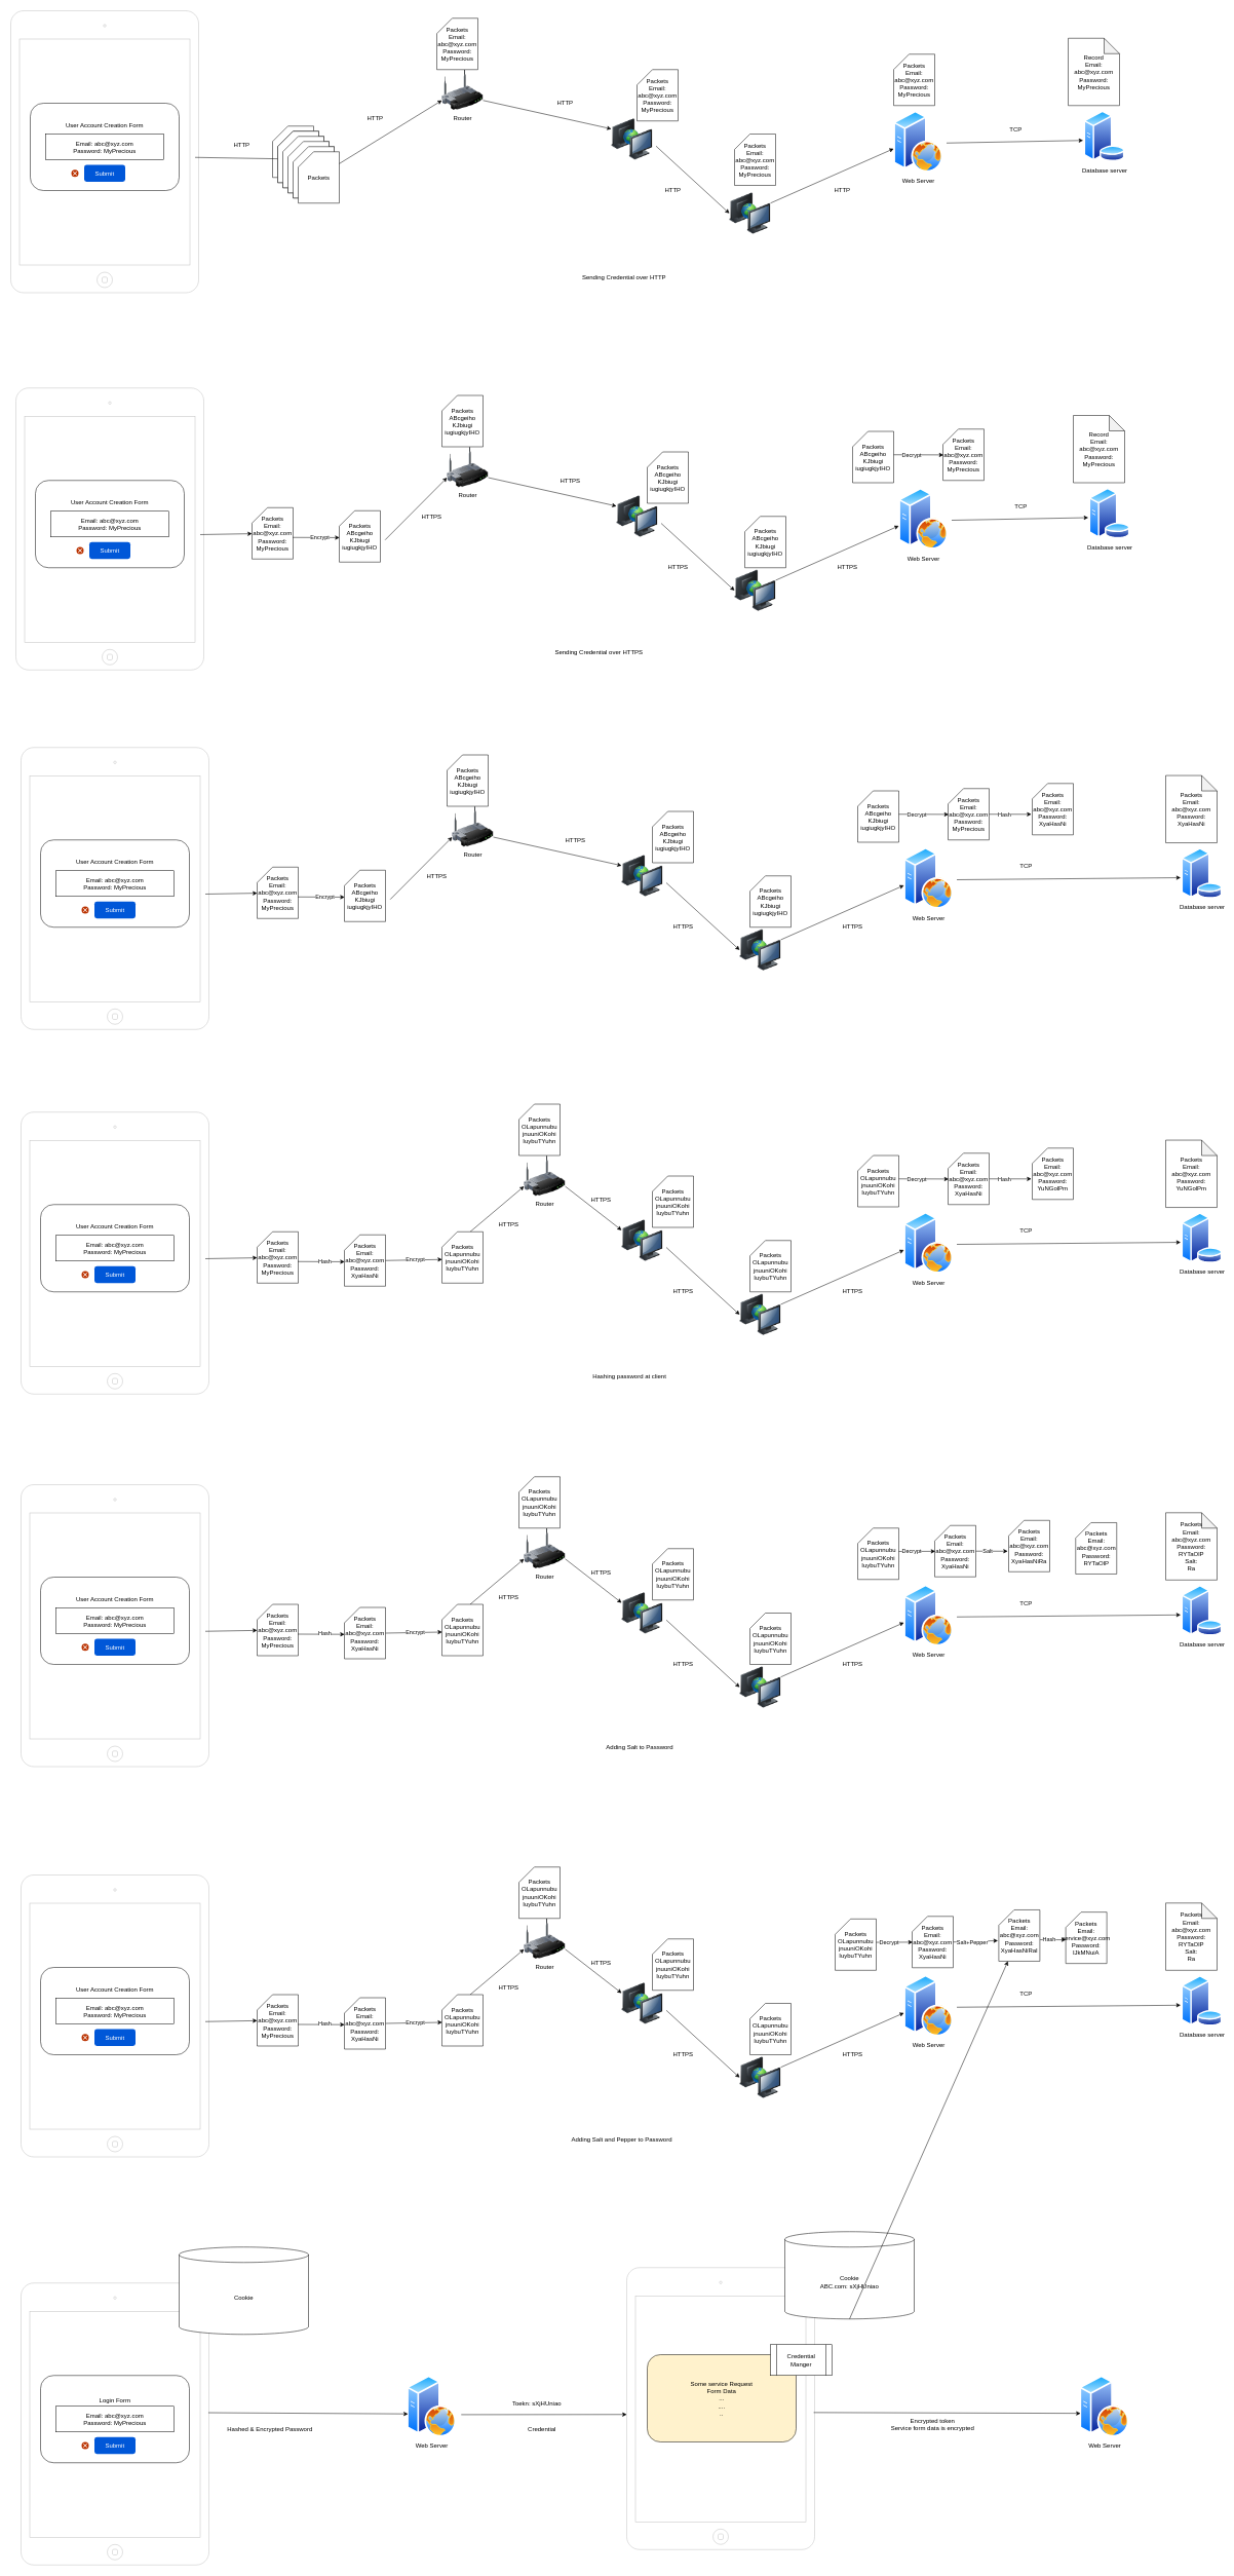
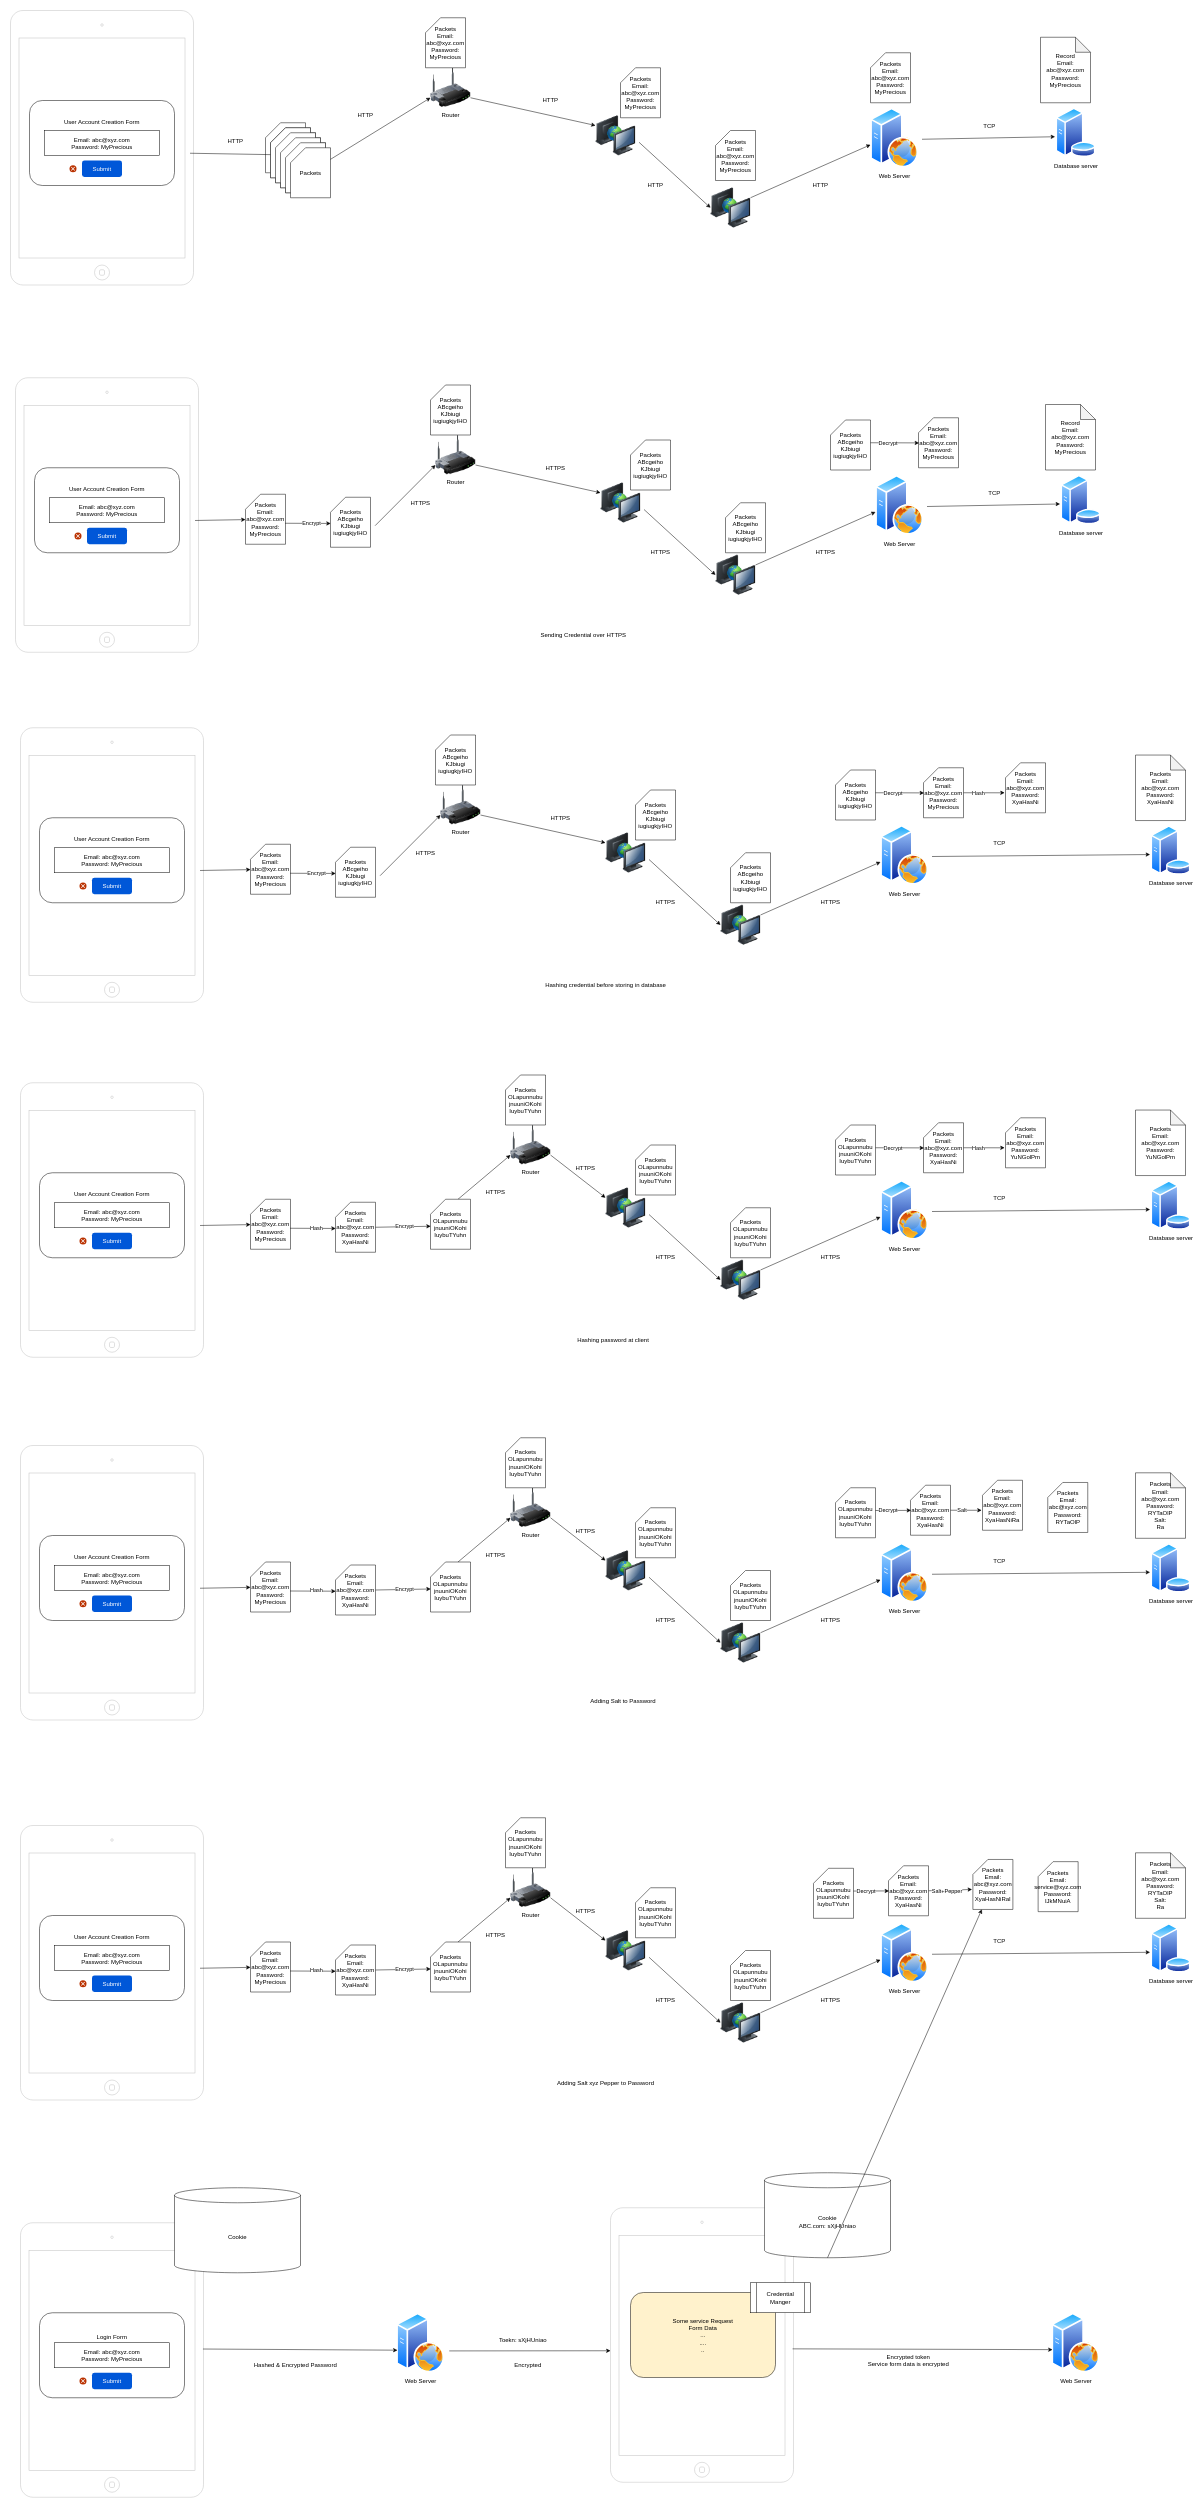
- <mxCell id="72" value="Sending Credential over HTTP" style="text;html=1;strokeColor=none;fillColor=none;align=center;verticalAlign=middle;whiteSpace=wrap;rounded=0;" vertex="1" parent="1"><mxGeometry x="1120" y="525" width="190" height="30" as="geometry" /></mxCell>
+ <mxCell id="107" value="Hashing credential before storing in database" style="text;html=1;strokeColor=none;fillColor=none;align=center;verticalAlign=middle;whiteSpace=wrap;rounded=0;" vertex="1" parent="1"><mxGeometry x="1081" y="1955" width="259" height="30" as="geometry" /></mxCell>
- <mxCell id="233" value="" style="endArrow=classic;html=1;rounded=0;entryX=0.004;entryY=0.539;entryDx=0;entryDy=0;entryPerimeter=0;exitX=1.008;exitY=0.582;exitDx=0;exitDy=0;exitPerimeter=0;" edge="1" parent="1" source="226" target="232"><mxGeometry width="50" height="50" relative="1" as="geometry"><mxPoint x="1890.75" y="3788.8" as="sourcePoint" /><mxPoint x="1952.75" y="3788.8" as="targetPoint" /></mxGeometry></mxCell>
- <mxCell id="234" value="Hash" style="edgeLabel;html=1;align=center;verticalAlign=middle;resizable=0;points=[];" vertex="1" connectable="0" parent="233"><mxGeometry x="-0.306" y="1" relative="1" as="geometry"><mxPoint as="offset" /></mxGeometry></mxCell>
- <mxCell id="225" value="Adding Salt and Pepper to Password" style="text;html=1;strokeColor=none;fillColor=none;align=center;verticalAlign=middle;whiteSpace=wrap;rounded=0;" vertex="1" parent="1"><mxGeometry x="1081" y="4150.5" width="259" height="30" as="geometry" /></mxCell>
+ <mxCell id="225" value="Adding Salt xyz Pepper to Password" style="text;html=1;strokeColor=none;fillColor=none;align=center;verticalAlign=middle;whiteSpace=wrap;rounded=0;" vertex="1" parent="1"><mxGeometry x="1081" y="4150.5" width="259" height="30" as="geometry" /></mxCell>
- <mxCell id="245" value="Hashed &amp;amp; Encrypted Password" style="text;html=1;strokeColor=none;fillColor=none;align=center;verticalAlign=middle;whiteSpace=wrap;rounded=0;" vertex="1" parent="1"><mxGeometry x="420" y="4714.5" width="210" height="30" as="geometry" /></mxCell>
+ <mxCell id="245" value="Hashed &amp;amp; Encrypted Password" style="text;html=1;strokeColor=none;fillColor=none;align=center;verticalAlign=middle;whiteSpace=wrap;rounded=0;" vertex="1" parent="1"><mxGeometry x="485" y="4714.5" width="210" height="30" as="geometry" /></mxCell>
- <mxCell id="254" value="Credential" style="text;html=1;strokeColor=none;fillColor=none;align=center;verticalAlign=middle;whiteSpace=wrap;rounded=0;" vertex="1" parent="1"><mxGeometry x="950" y="4714.5" width="210" height="30" as="geometry" /></mxCell>
+ <mxCell id="254" value="Encrypted" style="text;html=1;strokeColor=none;fillColor=none;align=center;verticalAlign=middle;whiteSpace=wrap;rounded=0;" vertex="1" parent="1"><mxGeometry x="950" y="4714.5" width="210" height="30" as="geometry" /></mxCell>
